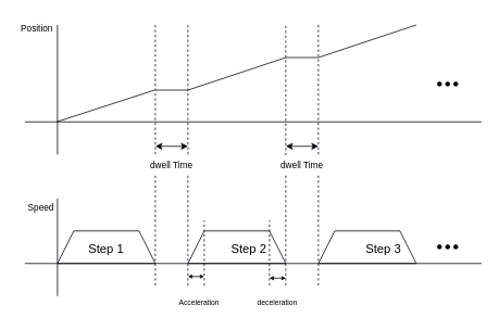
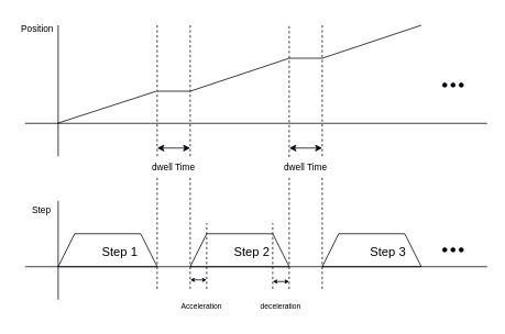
- <mxCell id="10" value="&lt;font style=&quot;font-size: 11px;&quot;&gt;Speed&lt;/font&gt;" style="text;html=1;strokeColor=none;fillColor=none;align=center;verticalAlign=middle;whiteSpace=wrap;rounded=0;fontSize=11;" vertex="1" parent="1"><mxGeometry x="30" y="240" width="40" height="30" as="geometry" /></mxCell>
+ <mxCell id="10" value="&lt;font style=&quot;font-size: 11px;&quot;&gt;Step&lt;/font&gt;" style="text;html=1;strokeColor=none;fillColor=none;align=center;verticalAlign=middle;whiteSpace=wrap;rounded=0;fontSize=11;" vertex="1" parent="1"><mxGeometry x="30" y="240" width="40" height="30" as="geometry" /></mxCell>
- <mxCell id="6" value="&lt;font style=&quot;font-size: 15px&quot;&gt;Step 1&lt;/font&gt;" style="text;html=1;strokeColor=none;fillColor=none;align=center;verticalAlign=middle;whiteSpace=wrap;rounded=0;" vertex="1" parent="1"><mxGeometry x="100" y="289" width="60" height="30" as="geometry" /></mxCell>
+ <mxCell id="6" value="&lt;font style=&quot;font-size: 15px&quot;&gt;Step 1&lt;/font&gt;" style="text;html=1;strokeColor=none;fillColor=none;align=center;verticalAlign=middle;whiteSpace=wrap;rounded=0;" vertex="1" parent="1"><mxGeometry x="115" y="289" width="60" height="30" as="geometry" /></mxCell>
